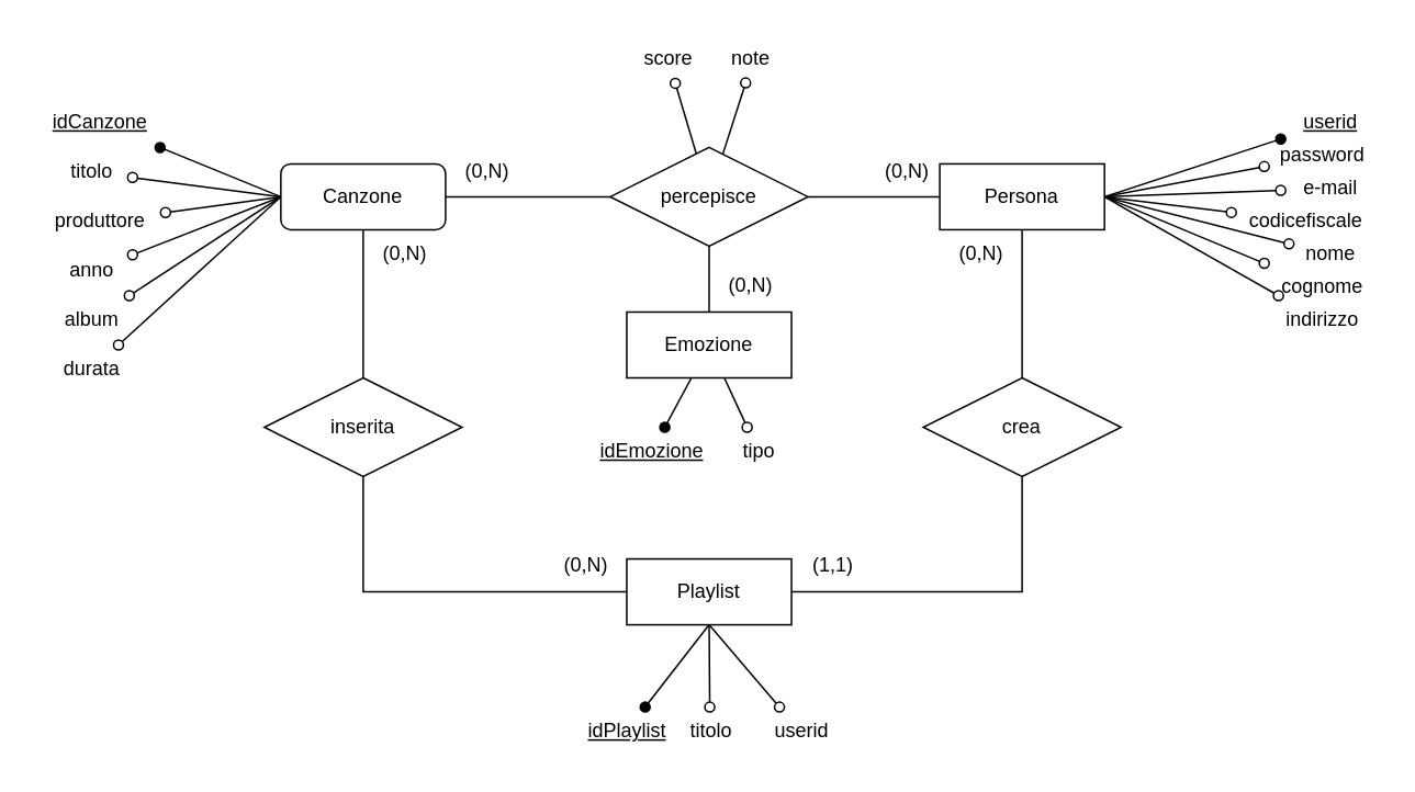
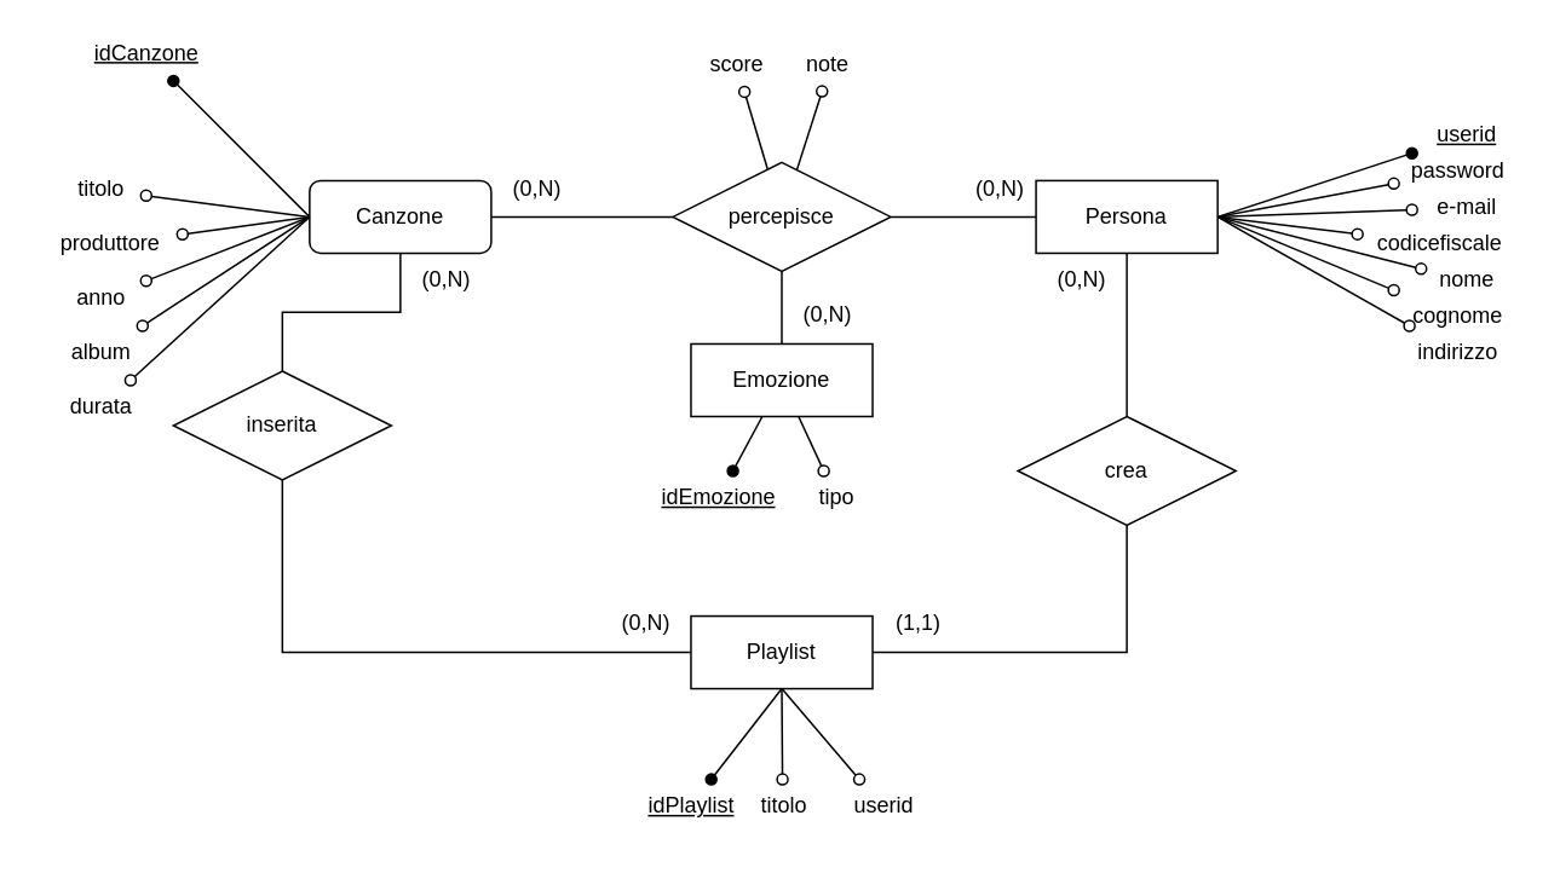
- <mxCell id="11" value="&lt;u&gt;idCanzone&lt;/u&gt;" style="text;html=1;align=center;verticalAlign=middle;resizable=0;points=[];autosize=1;strokeColor=none;fillColor=none;" parent="1" vertex="1"><mxGeometry x="20" y="59" width="80" height="30" as="geometry" /></mxCell>
+ <mxCell id="11" value="&lt;u&gt;idCanzone&lt;/u&gt;" style="text;html=1;align=center;verticalAlign=middle;resizable=0;points=[];autosize=1;strokeColor=none;fillColor=none;" parent="1" vertex="1"><mxGeometry x="40" y="14" width="80" height="30" as="geometry" /></mxCell>
- <mxCell id="50" value="inserita" style="shape=rhombus;perimeter=rhombusPerimeter;whiteSpace=wrap;html=1;align=center;" parent="1" vertex="1"><mxGeometry x="160" y="229" width="120" height="60" as="geometry" /></mxCell>
+ <mxCell id="50" value="inserita" style="shape=rhombus;perimeter=rhombusPerimeter;whiteSpace=wrap;html=1;align=center;" parent="1" vertex="1"><mxGeometry x="95" y="204" width="120" height="60" as="geometry" /></mxCell>
